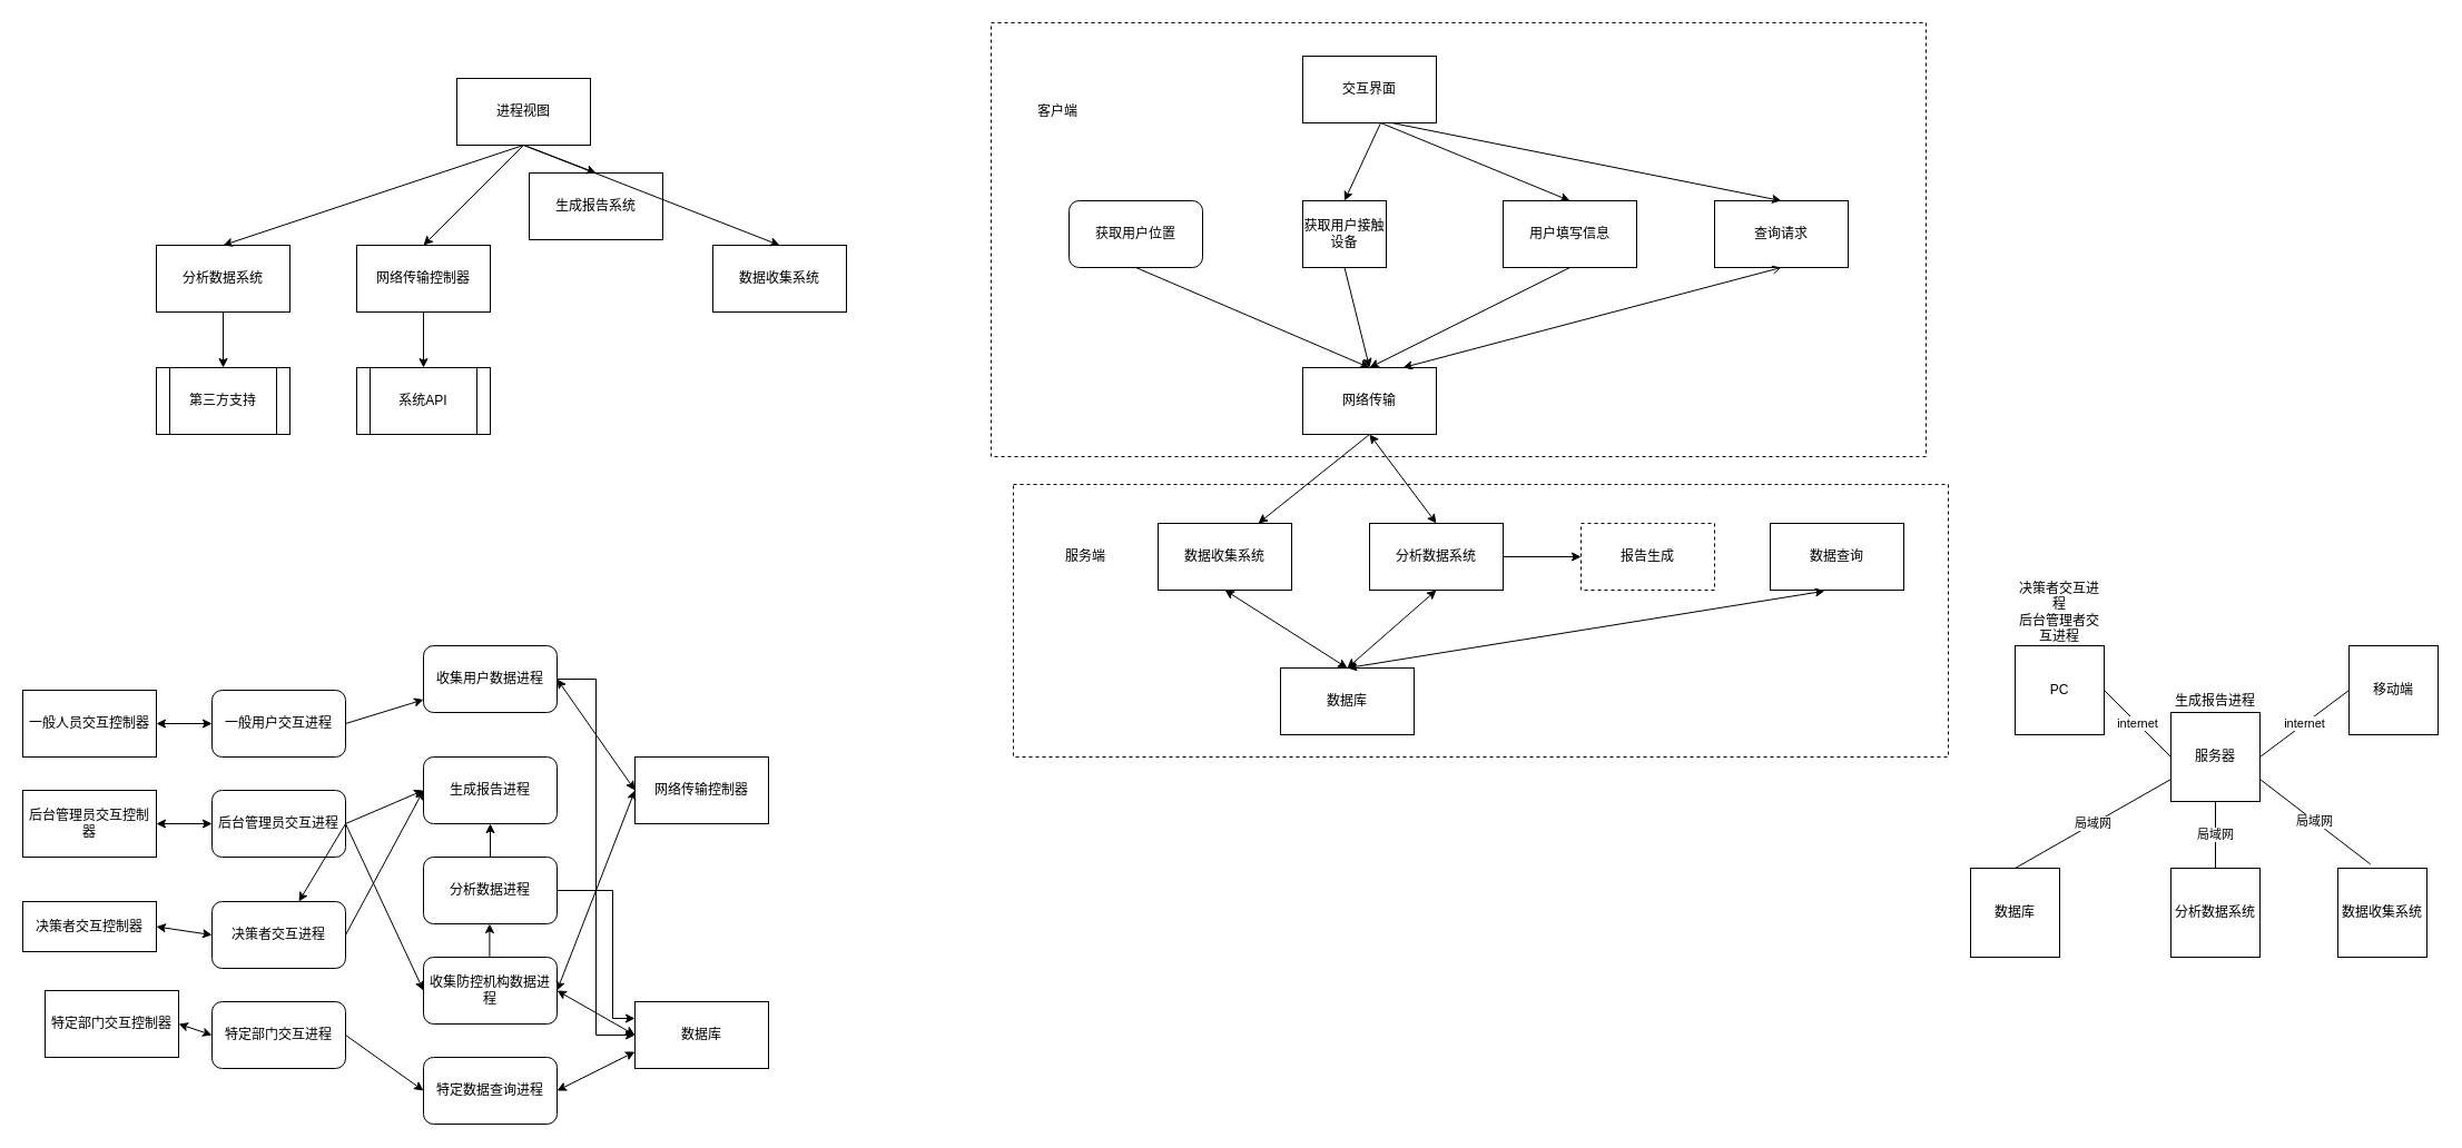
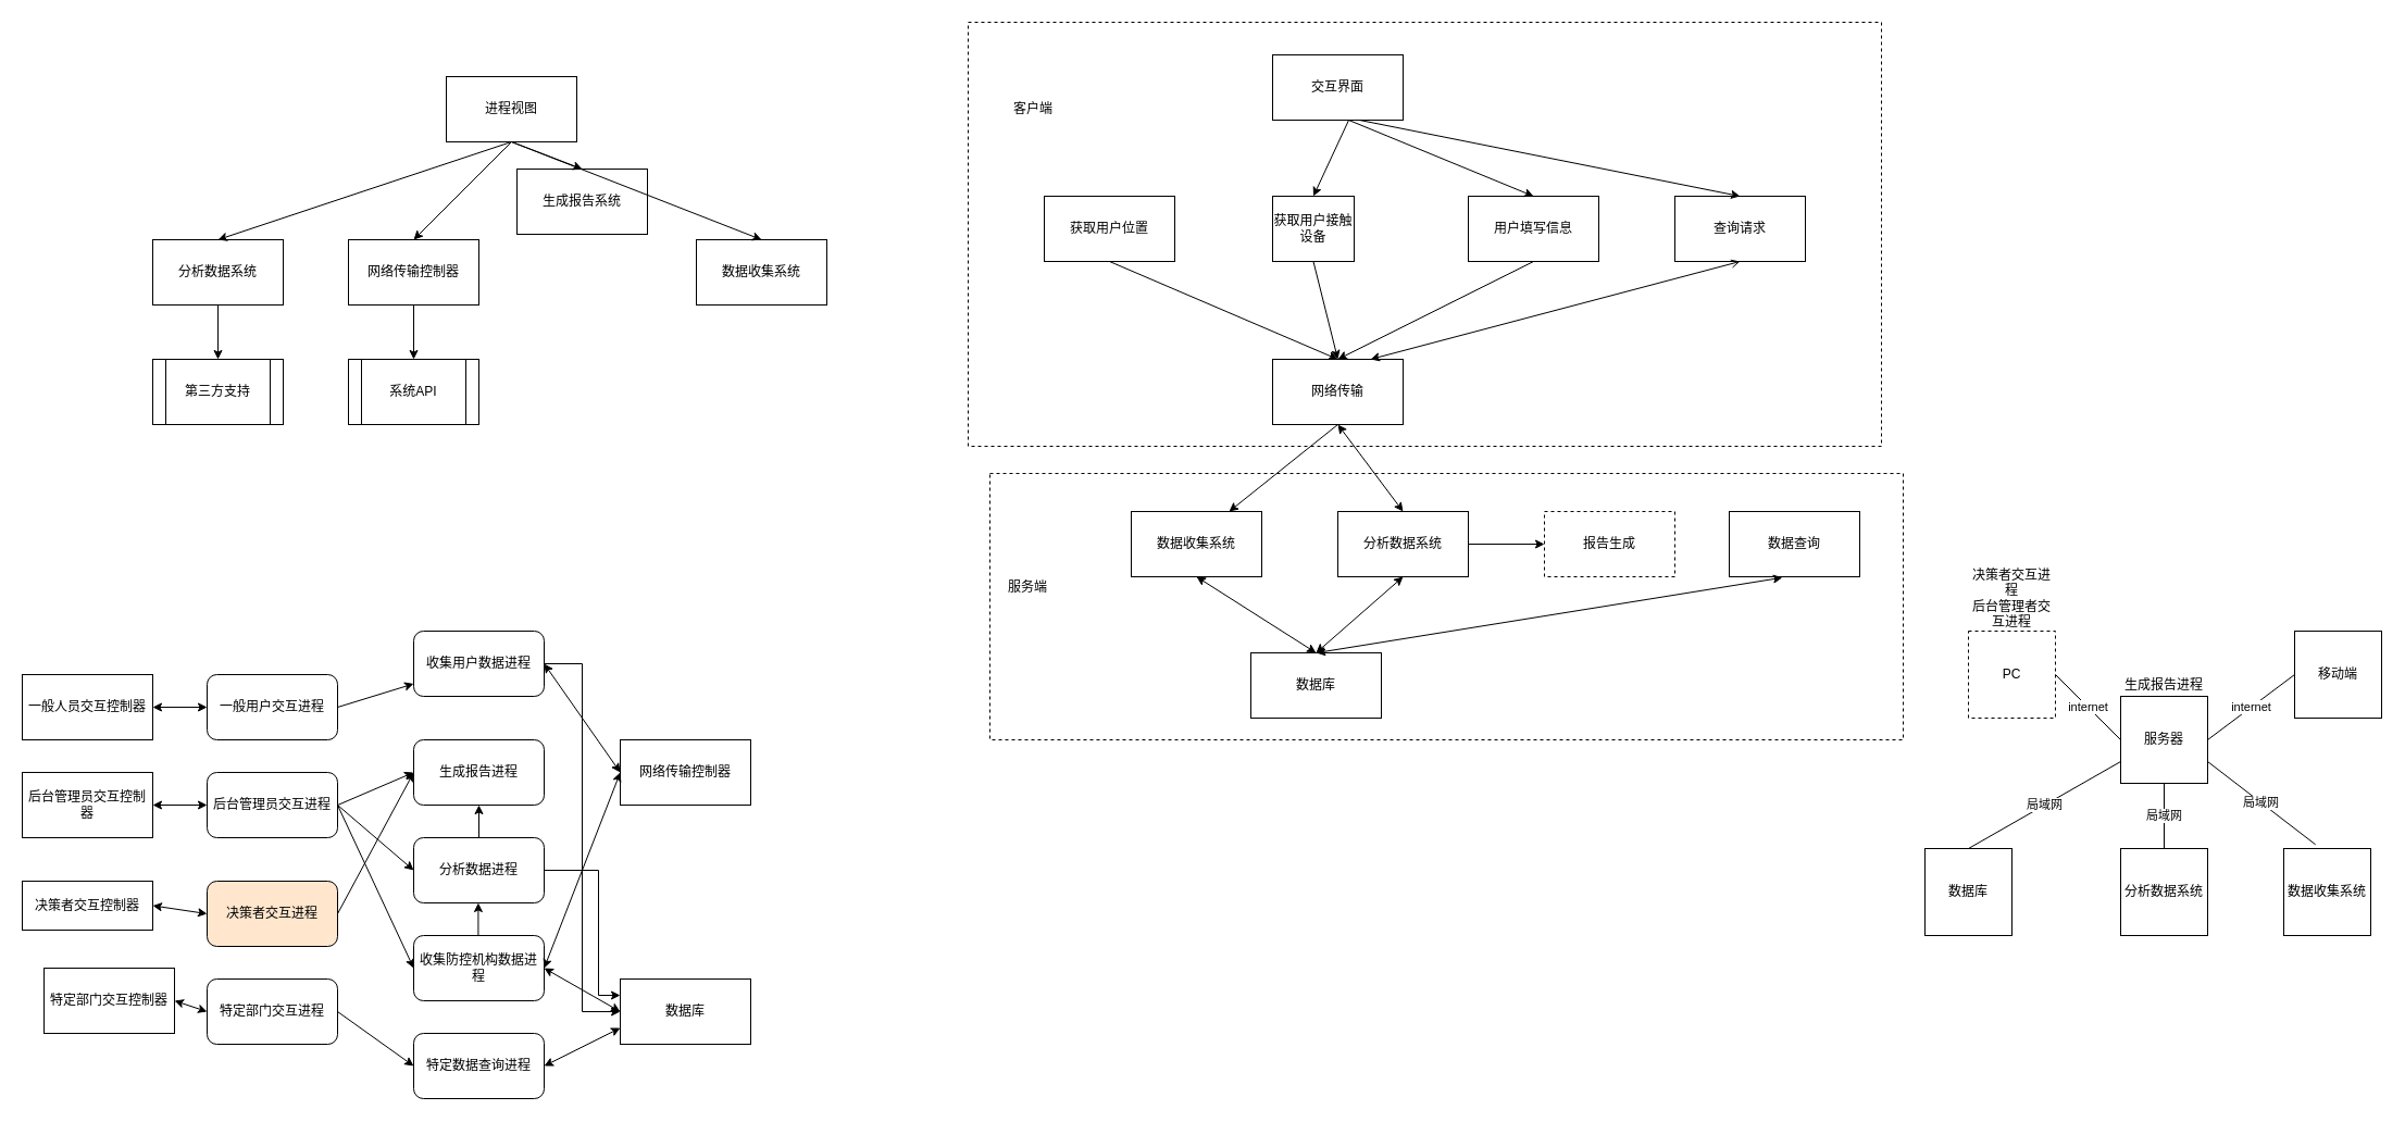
- <mxCell id="62" value="获取用户位置" style="whiteSpace=wrap;html=1;rounded=1;" vertex="1" parent="1"><mxGeometry x="960" y="180" width="120" height="60" as="geometry" /></mxCell>
+ <mxCell id="62" value="获取用户位置" style="rounded=0;whiteSpace=wrap;html=1;" vertex="1" parent="1"><mxGeometry x="960" y="180" width="120" height="60" as="geometry" /></mxCell>
- <mxCell id="88" value="服务端" style="text;html=1;strokeColor=none;fillColor=none;align=center;verticalAlign=middle;whiteSpace=wrap;rounded=0;dashed=1;" vertex="1" parent="1"><mxGeometry x="955" y="490" width="40" height="20" as="geometry" /></mxCell>
+ <mxCell id="88" value="服务端" style="text;html=1;strokeColor=none;fillColor=none;align=center;verticalAlign=middle;whiteSpace=wrap;rounded=0;dashed=1;" vertex="1" parent="1"><mxGeometry x="925" y="530" width="40" height="20" as="geometry" /></mxCell>
- <mxCell id="49" value="PC" style="whiteSpace=wrap;html=1;aspect=fixed;" vertex="1" parent="1"><mxGeometry x="1810" y="580" width="80" height="80" as="geometry" /></mxCell>
+ <mxCell id="49" value="PC" style="whiteSpace=wrap;html=1;aspect=fixed;dashed=1;" vertex="1" parent="1"><mxGeometry x="1810" y="580" width="80" height="80" as="geometry" /></mxCell>
- <mxCell id="22" value="" style="endArrow=classic;html=1;exitX=1;exitY=0.5;exitDx=0;exitDy=0;" edge="1" parent="1" source="7" target="8"><mxGeometry width="50" height="50" relative="1" as="geometry"><mxPoint x="310" y="780" as="sourcePoint" /><mxPoint x="360" y="730" as="targetPoint" /></mxGeometry></mxCell>
+ <mxCell id="22" value="" style="endArrow=classic;html=1;exitX=1;exitY=0.5;exitDx=0;exitDy=0;entryX=0;entryY=0.5;entryDx=0;entryDy=0;" edge="1" parent="1" source="7" target="16"><mxGeometry width="50" height="50" relative="1" as="geometry"><mxPoint x="310" y="780" as="sourcePoint" /><mxPoint x="360" y="730" as="targetPoint" /></mxGeometry></mxCell>
- <mxCell id="8" value="决策者交互进程" style="rounded=1;whiteSpace=wrap;html=1;" vertex="1" parent="1"><mxGeometry x="190" y="810" width="120" height="60" as="geometry" /></mxCell>
+ <mxCell id="8" value="决策者交互进程" style="rounded=1;whiteSpace=wrap;html=1;fillColor=#ffe6cc;" vertex="1" parent="1"><mxGeometry x="190" y="810" width="120" height="60" as="geometry" /></mxCell>
